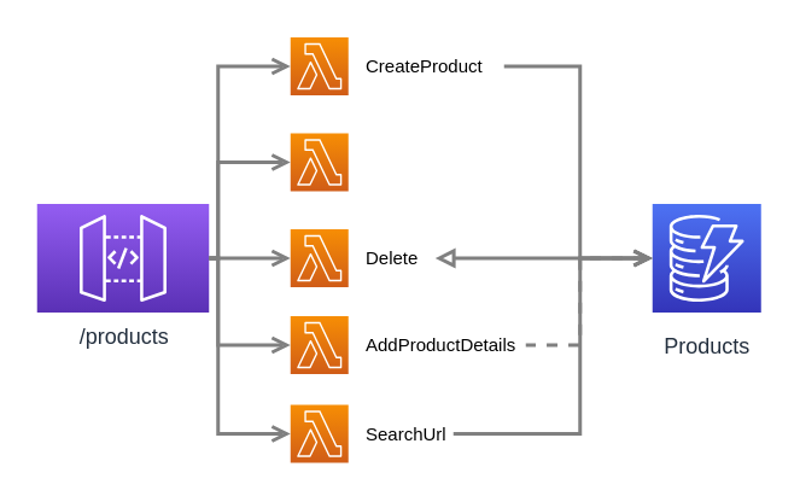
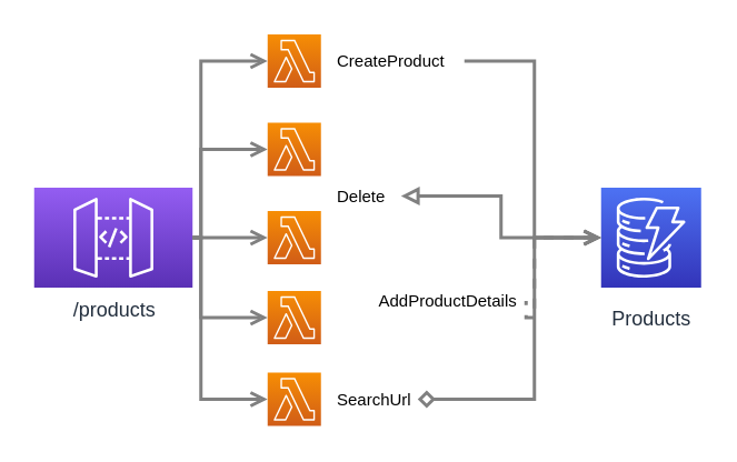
- <mxCell id="9" value="&lt;font style=&quot;font-size: 10px&quot;&gt;Delete&lt;/font&gt;" style="text;html=1;strokeColor=none;fillColor=none;align=left;verticalAlign=middle;whiteSpace=wrap;rounded=0;" vertex="1" parent="1"><mxGeometry x="200" y="132.5" width="40" height="19" as="geometry" /></mxCell>
+ <mxCell id="9" value="&lt;font style=&quot;font-size: 10px&quot;&gt;Delete&lt;/font&gt;" style="text;html=1;strokeColor=none;fillColor=none;align=left;verticalAlign=middle;whiteSpace=wrap;rounded=0;" vertex="1" parent="1"><mxGeometry x="200" y="107.5" width="40" height="19" as="geometry" /></mxCell>
- <mxCell id="11" value="&lt;font style=&quot;font-size: 10px&quot;&gt;AddProductDetails&lt;/font&gt;" style="text;html=1;strokeColor=none;fillColor=none;align=left;verticalAlign=middle;whiteSpace=wrap;rounded=0;" vertex="1" parent="1"><mxGeometry x="200" y="180.5" width="90" height="19" as="geometry" /></mxCell>
+ <mxCell id="11" value="&lt;font style=&quot;font-size: 10px&quot;&gt;AddProductDetails&lt;/font&gt;" style="text;html=1;strokeColor=none;fillColor=none;align=left;verticalAlign=middle;whiteSpace=wrap;rounded=0;" vertex="1" parent="1"><mxGeometry x="225" y="170.5" width="90" height="19" as="geometry" /></mxCell>
- <mxCell id="21" style="edgeStyle=orthogonalEdgeStyle;rounded=0;orthogonalLoop=1;jettySize=auto;html=1;startArrow=open;startFill=0;endArrow=none;endFill=0;strokeWidth=2;strokeColor=#808080;entryX=1;entryY=0.5;entryDx=0;entryDy=0;" edge="1" parent="1" source="2" target="13"><mxGeometry relative="1" as="geometry"><mxPoint x="370" y="152" as="sourcePoint" /><mxPoint x="300" y="200" as="targetPoint" /><Array as="points"><mxPoint x="320" y="142" /><mxPoint x="320" y="239" /></Array></mxGeometry></mxCell>
+ <mxCell id="21" style="edgeStyle=orthogonalEdgeStyle;rounded=0;orthogonalLoop=1;jettySize=auto;html=1;startArrow=open;startFill=0;endArrow=diamond;endFill=0;strokeWidth=2;strokeColor=#808080;entryX=1;entryY=0.5;entryDx=0;entryDy=0;" edge="1" parent="1" source="2" target="13"><mxGeometry relative="1" as="geometry"><mxPoint x="370" y="152" as="sourcePoint" /><mxPoint x="300" y="200" as="targetPoint" /><Array as="points"><mxPoint x="320" y="142" /><mxPoint x="320" y="239" /></Array></mxGeometry></mxCell>
